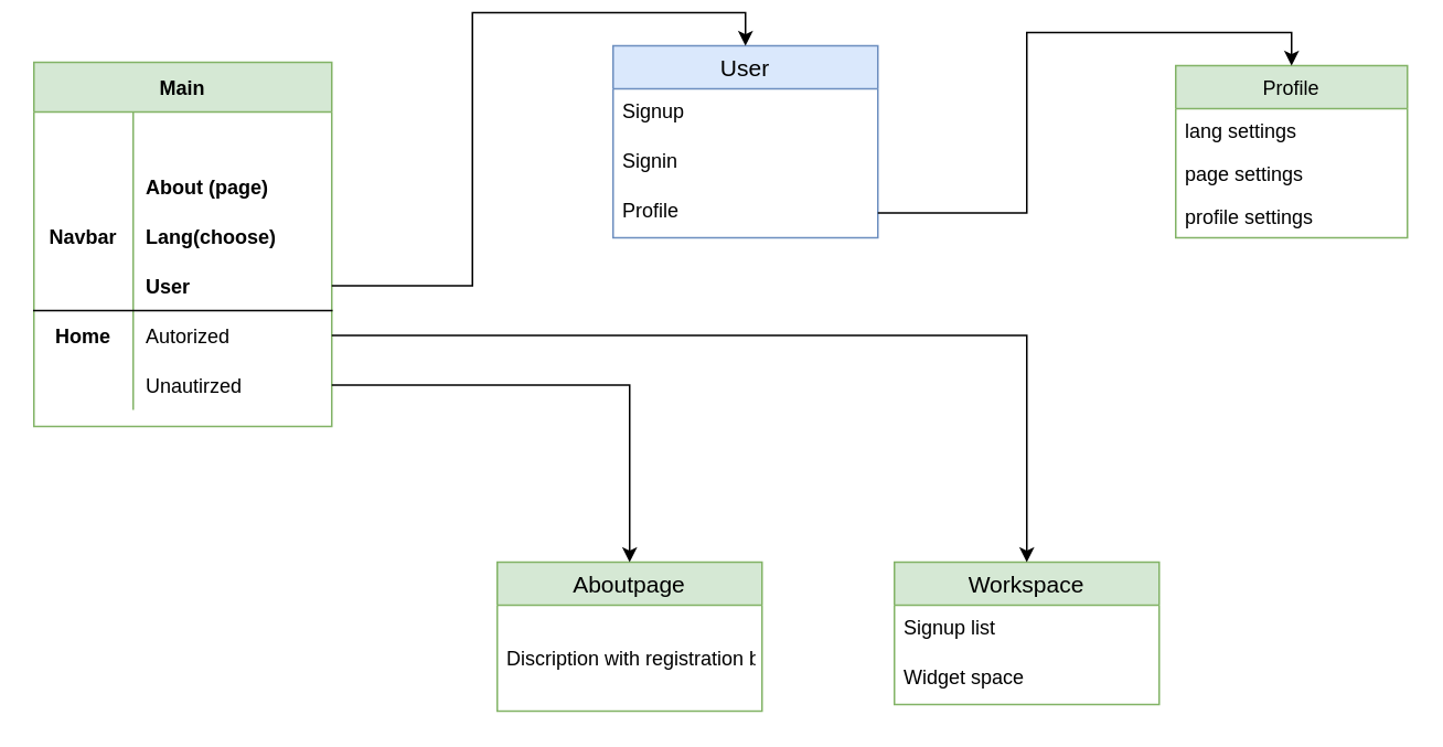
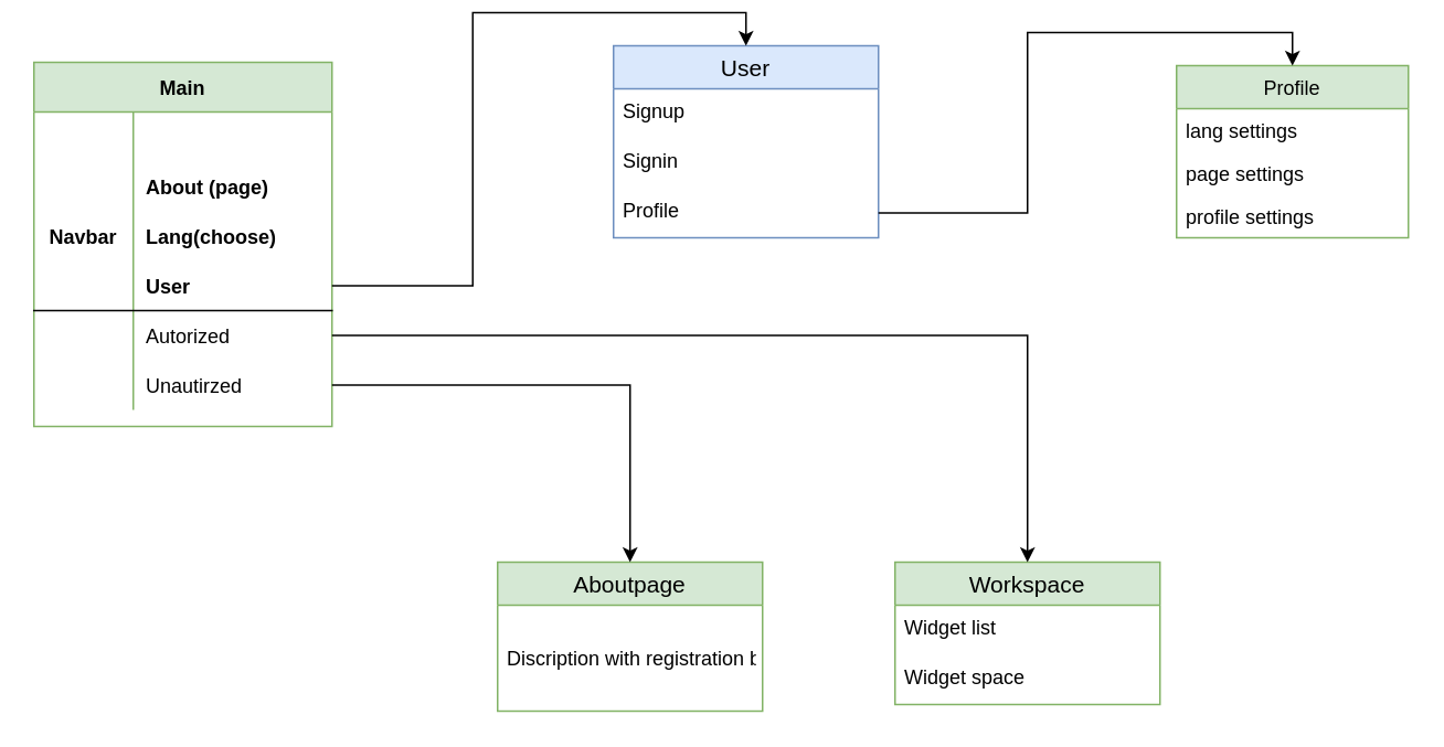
- <mxCell id="15" value="Home" style="shape=partialRectangle;connectable=0;fillColor=none;top=0;left=0;bottom=0;right=0;editable=1;overflow=hidden;fontStyle=1;verticalAlign=middle;fontFamily=Helvetica;" vertex="1" parent="14"><mxGeometry width="60" height="30" as="geometry" /></mxCell>
- <mxCell id="26" value="Signup list" style="text;strokeColor=none;fillColor=none;spacingLeft=4;spacingRight=4;overflow=hidden;rotatable=0;points=[[0,0.5],[1,0.5]];portConstraint=eastwest;fontSize=12;" vertex="1" parent="25"><mxGeometry y="26" width="160" height="30" as="geometry" /></mxCell>
+ <mxCell id="26" value="Widget list" style="text;strokeColor=none;fillColor=none;spacingLeft=4;spacingRight=4;overflow=hidden;rotatable=0;points=[[0,0.5],[1,0.5]];portConstraint=eastwest;fontSize=12;" vertex="1" parent="25"><mxGeometry y="26" width="160" height="30" as="geometry" /></mxCell>
